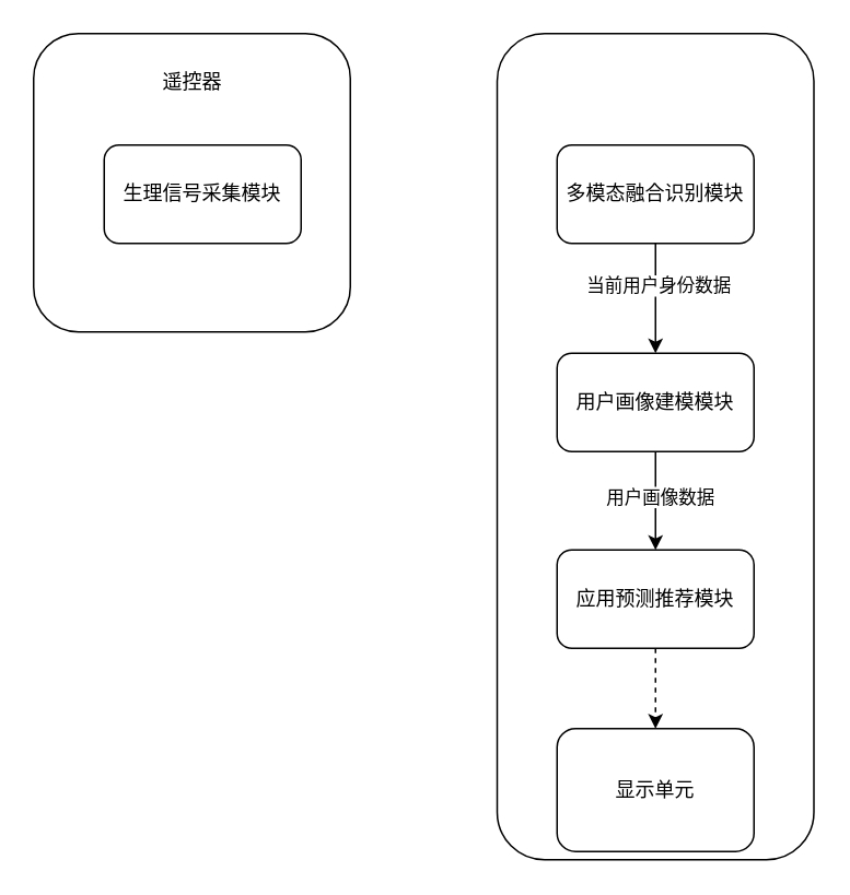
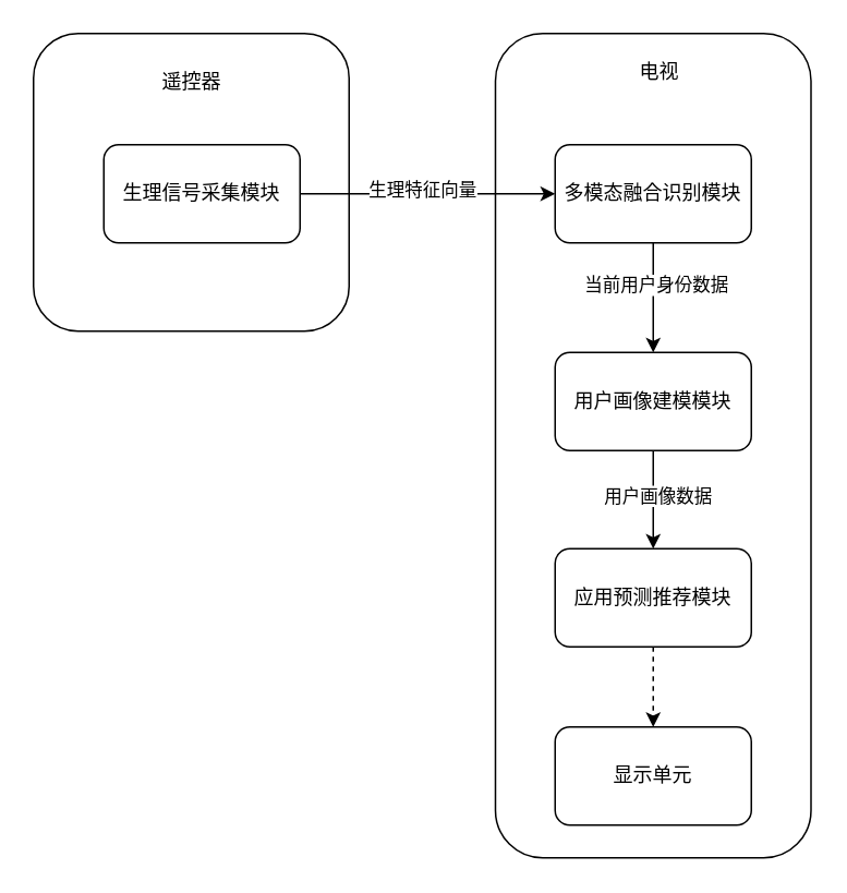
+ <mxCell id="17" value="电视" style="text;html=1;whiteSpace=wrap;strokeColor=none;fillColor=none;align=center;verticalAlign=middle;rounded=0;" vertex="1" parent="1"><mxGeometry x="373" y="29" width="60" height="30" as="geometry" /></mxCell>
+ <mxCell id="4" style="edgeStyle=orthogonalEdgeStyle;rounded=0;orthogonalLoop=1;jettySize=auto;html=1;exitX=1;exitY=0.5;exitDx=0;exitDy=0;" edge="1" parent="1" source="6" target="9"><mxGeometry relative="1" as="geometry" /></mxCell>
+ <mxCell id="5" value="生理特征向量" style="edgeLabel;html=1;align=center;verticalAlign=middle;resizable=0;points=[];" vertex="1" connectable="0" parent="4"><mxGeometry x="-0.051" y="3" relative="1" as="geometry"><mxPoint as="offset" /></mxGeometry></mxCell>
- <mxCell id="15" value="显示单元" style="rounded=1;whiteSpace=wrap;html=1;" vertex="1" parent="1"><mxGeometry x="339" y="444" width="120" height="75" as="geometry" /></mxCell>
+ <mxCell id="15" value="显示单元" style="rounded=1;whiteSpace=wrap;html=1;" vertex="1" parent="1"><mxGeometry x="339" y="444" width="120" height="60" as="geometry" /></mxCell>
